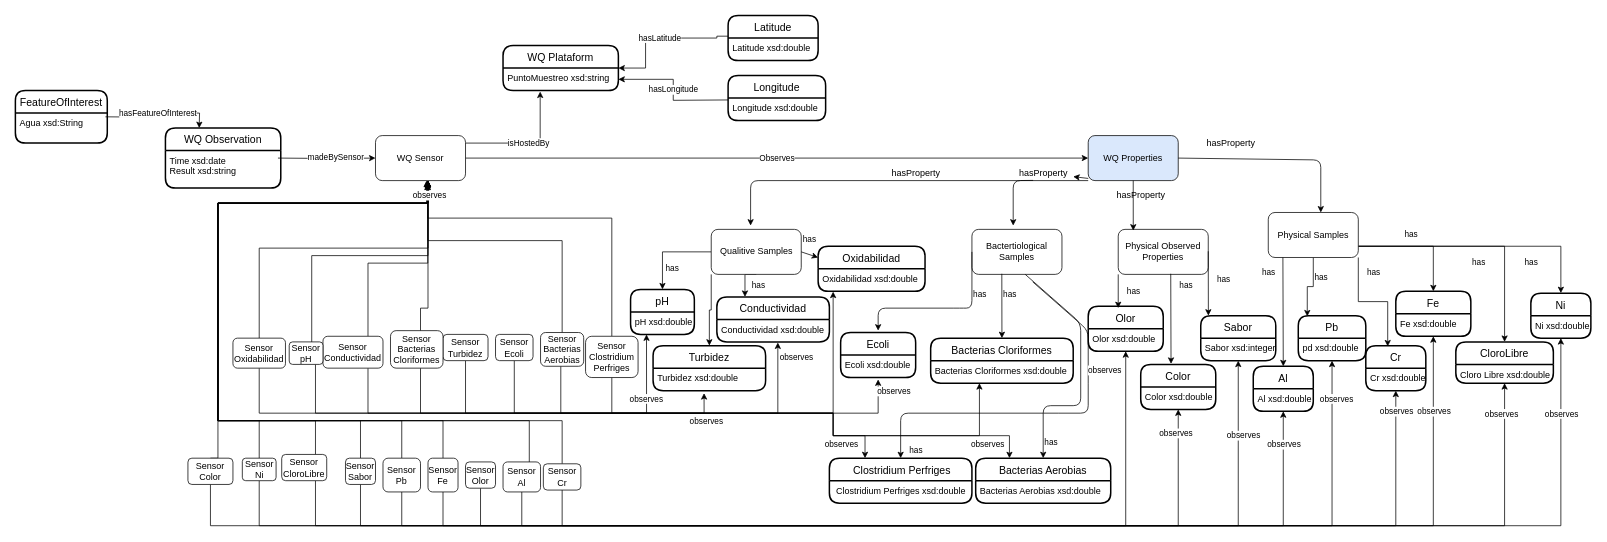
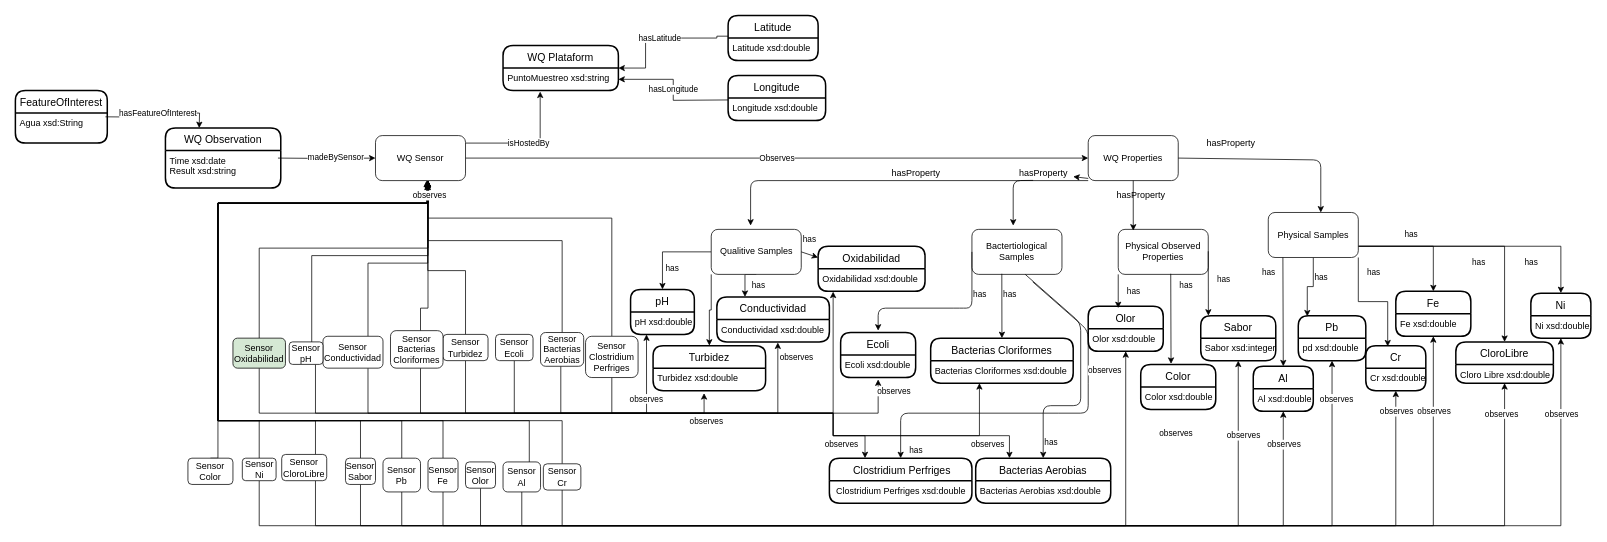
- <mxCell id="5" value="WQ Properties" style="rounded=1;whiteSpace=wrap;html=1;fillColor=#dae8fc;" parent="1" vertex="1"><mxGeometry x="1450" y="180" width="120" height="60" as="geometry" /></mxCell>
+ <mxCell id="5" value="WQ Properties" style="rounded=1;whiteSpace=wrap;html=1;" parent="1" vertex="1"><mxGeometry x="1450" y="180" width="120" height="60" as="geometry" /></mxCell>
+ <mxCell id="59" style="edgeStyle=orthogonalEdgeStyle;rounded=0;orthogonalLoop=1;jettySize=auto;html=1;entryX=0.581;entryY=1;entryDx=0;entryDy=0;entryPerimeter=0;" parent="1" source="61" target="4" edge="1"><mxGeometry relative="1" as="geometry"><Array as="points"><mxPoint x="620" y="360" /><mxPoint x="570" y="360" /></Array></mxGeometry></mxCell>
- <mxCell id="33" value="Sensor Oxidabilidad" style="rounded=1;whiteSpace=wrap;html=1;" parent="1" vertex="1"><mxGeometry x="310" y="450" width="70" height="40" as="geometry" /></mxCell>
+ <mxCell id="33" value="Sensor Oxidabilidad" style="rounded=1;whiteSpace=wrap;html=1;fillColor=#d5e8d4;" parent="1" vertex="1"><mxGeometry x="310" y="450" width="70" height="40" as="geometry" /></mxCell>
- <mxCell id="35" style="edgeStyle=orthogonalEdgeStyle;rounded=0;orthogonalLoop=1;jettySize=auto;html=1;entryX=0.5;entryY=1;entryDx=0;entryDy=0;" parent="1" source="36" target="90" edge="1"><mxGeometry relative="1" as="geometry"><mxPoint x="1548" y="560" as="targetPoint" /><Array as="points"><mxPoint x="280" y="700" /><mxPoint x="1570" y="700" /></Array></mxGeometry></mxCell>
